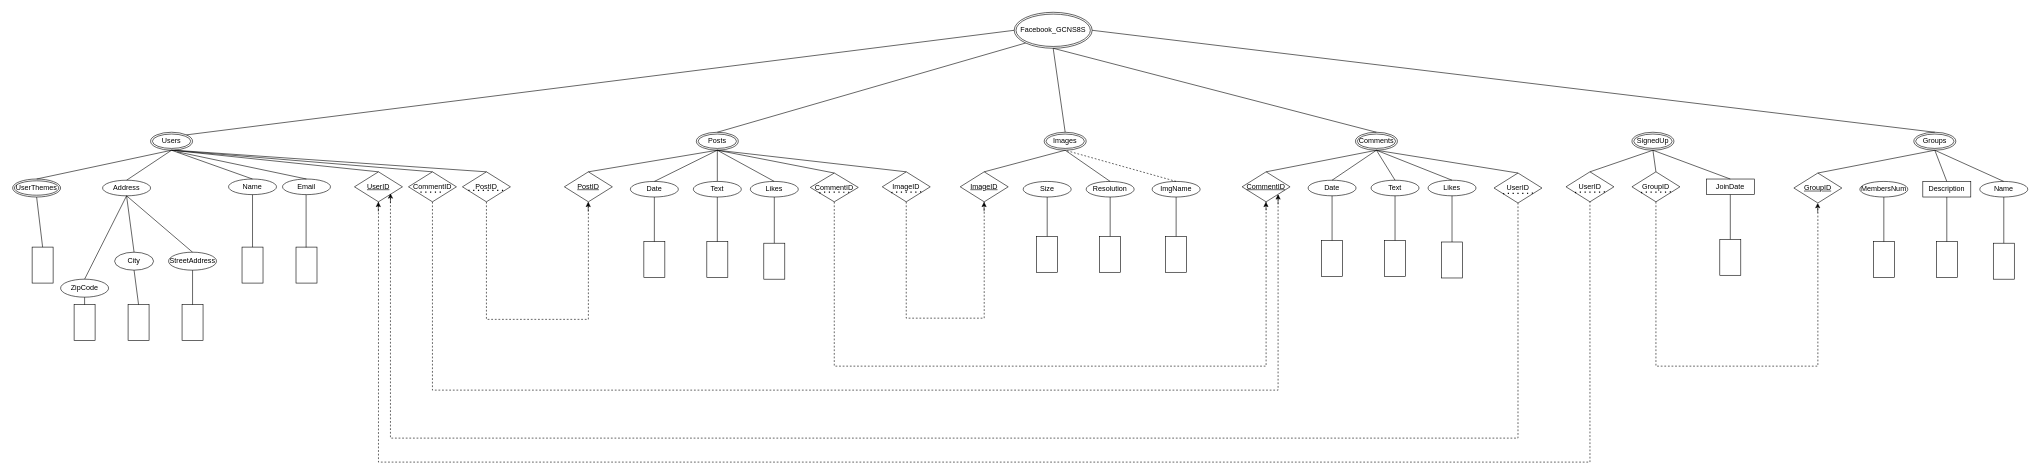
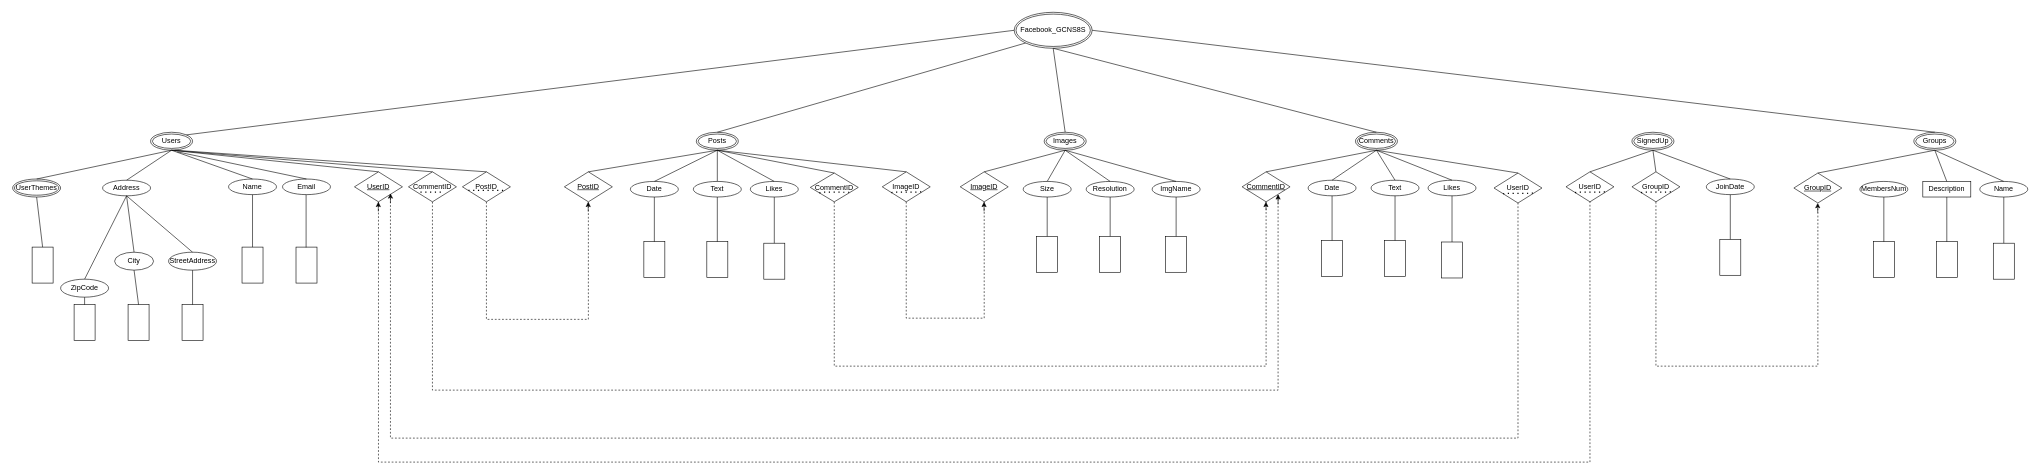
+ <mxCell id="77" value="" style="endArrow=none;html=1;rounded=0;exitX=0.5;exitY=1;exitDx=0;exitDy=0;entryX=0.5;entryY=0;entryDx=0;entryDy=0;" edge="1" parent="1" source="6" target="69"><mxGeometry relative="1" as="geometry"><mxPoint x="1950" y="350" as="sourcePoint" /><mxPoint x="2110" y="350" as="targetPoint" /></mxGeometry></mxCell>
- <mxCell id="79" value="" style="endArrow=none;html=1;rounded=0;entryX=0.5;entryY=1;entryDx=0;entryDy=0;exitX=0.5;exitY=0;exitDx=0;exitDy=0;dashed=1;" edge="1" parent="1" source="71" target="6"><mxGeometry relative="1" as="geometry"><mxPoint x="1660" y="306" as="sourcePoint" /><mxPoint x="1795" y="270" as="targetPoint" /></mxGeometry></mxCell>
+ <mxCell id="79" value="" style="endArrow=none;html=1;rounded=0;entryX=0.5;entryY=1;entryDx=0;entryDy=0;exitX=0.5;exitY=0;exitDx=0;exitDy=0;" edge="1" parent="1" source="71" target="6"><mxGeometry relative="1" as="geometry"><mxPoint x="1660" y="306" as="sourcePoint" /><mxPoint x="1795" y="270" as="targetPoint" /></mxGeometry></mxCell>
- <mxCell id="100" value="JoinDate" style="whiteSpace=wrap;html=1;align=center;rounded=0;" vertex="1" parent="1"><mxGeometry x="2844" y="298" width="80" height="26" as="geometry" /></mxCell>
+ <mxCell id="100" value="JoinDate" style="ellipse;whiteSpace=wrap;html=1;align=center;" vertex="1" parent="1"><mxGeometry x="2844" y="298" width="80" height="26" as="geometry" /></mxCell>
